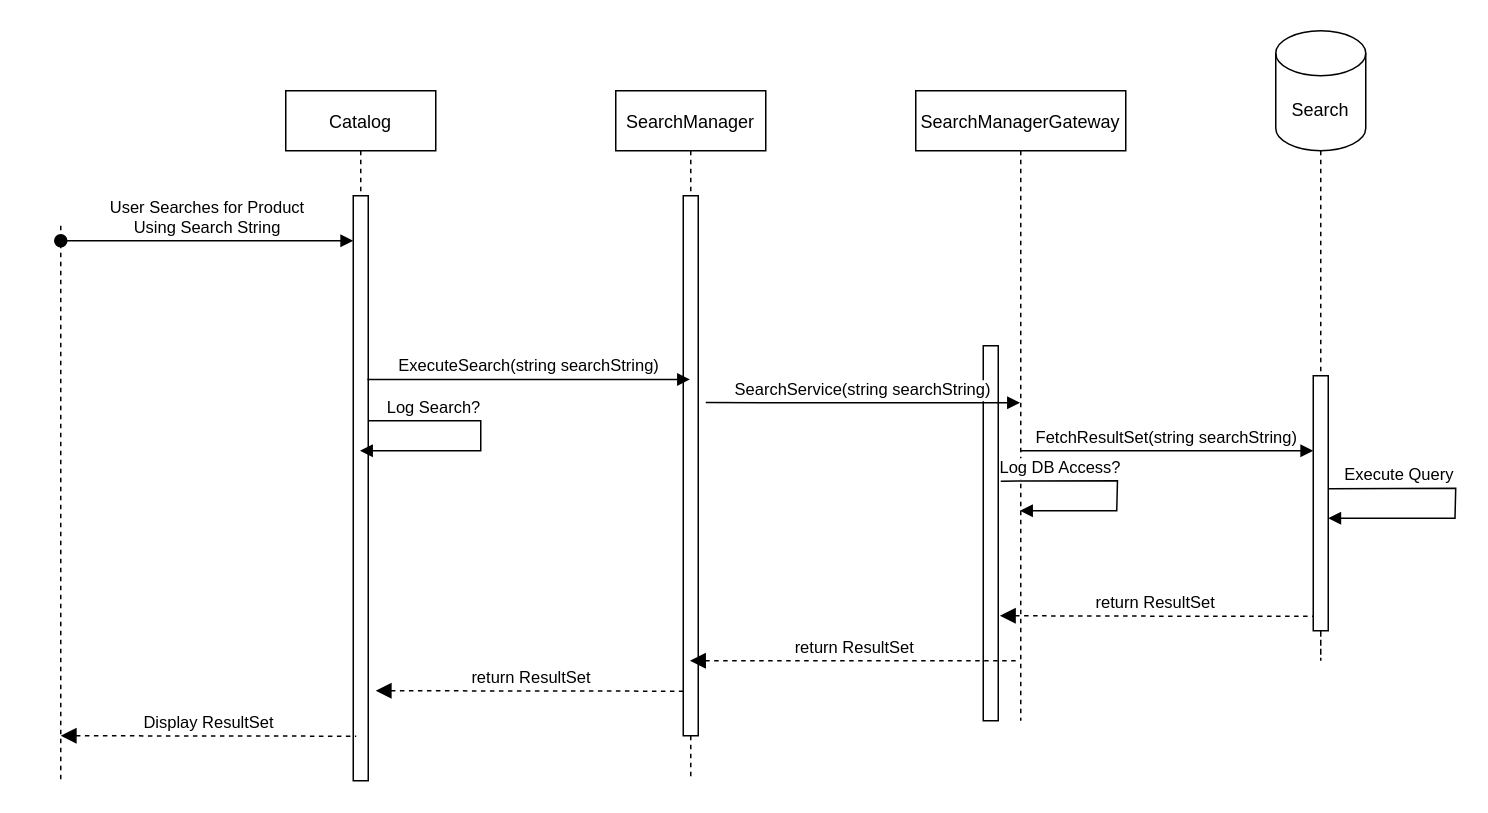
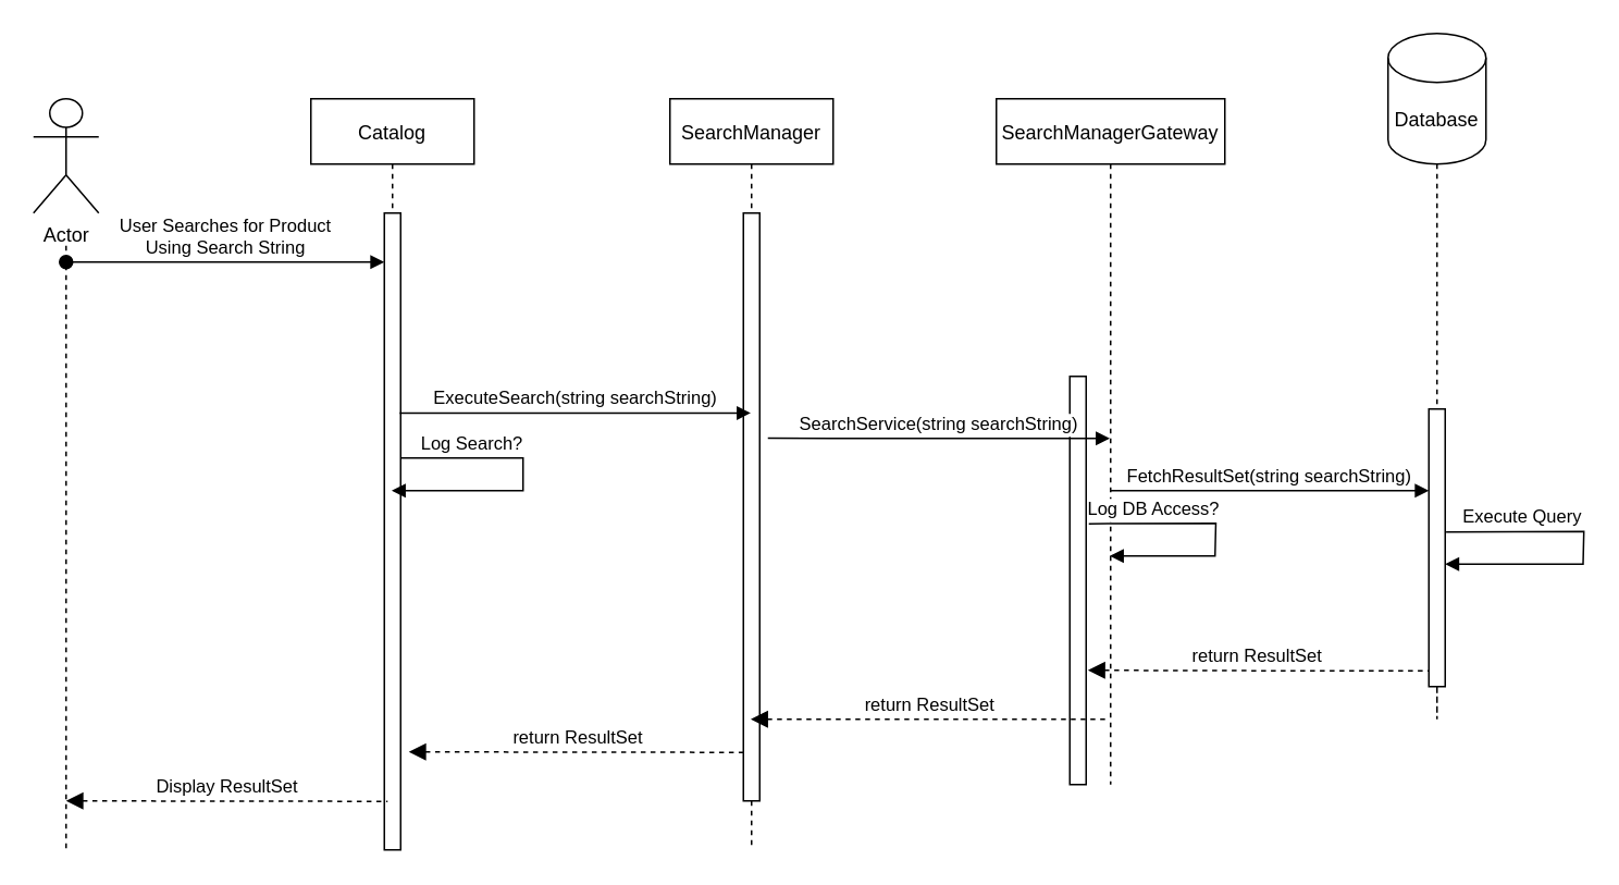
- <mxCell id="14" value="Search" style="shape=cylinder3;whiteSpace=wrap;html=1;boundedLbl=1;backgroundOutline=1;size=15;" parent="1" vertex="1"><mxGeometry x="850" y="20" width="60" height="80" as="geometry" /></mxCell>
+ <mxCell id="14" value="Database" style="shape=cylinder3;whiteSpace=wrap;html=1;boundedLbl=1;backgroundOutline=1;size=15;" parent="1" vertex="1"><mxGeometry x="850" y="20" width="60" height="80" as="geometry" /></mxCell>
+ <mxCell id="9" value="Actor" style="shape=umlActor;verticalLabelPosition=bottom;verticalAlign=top;html=1;outlineConnect=0;" parent="1" vertex="1"><mxGeometry x="20" y="60" width="40" height="70" as="geometry" /></mxCell>
